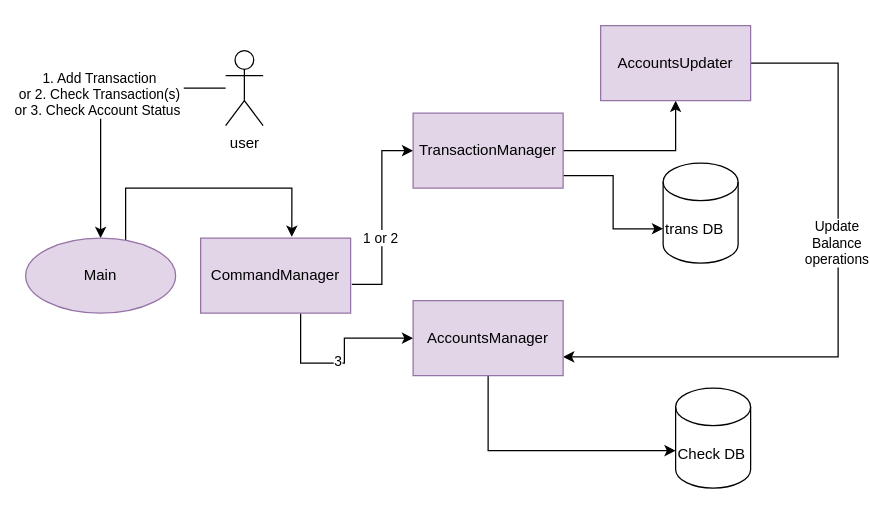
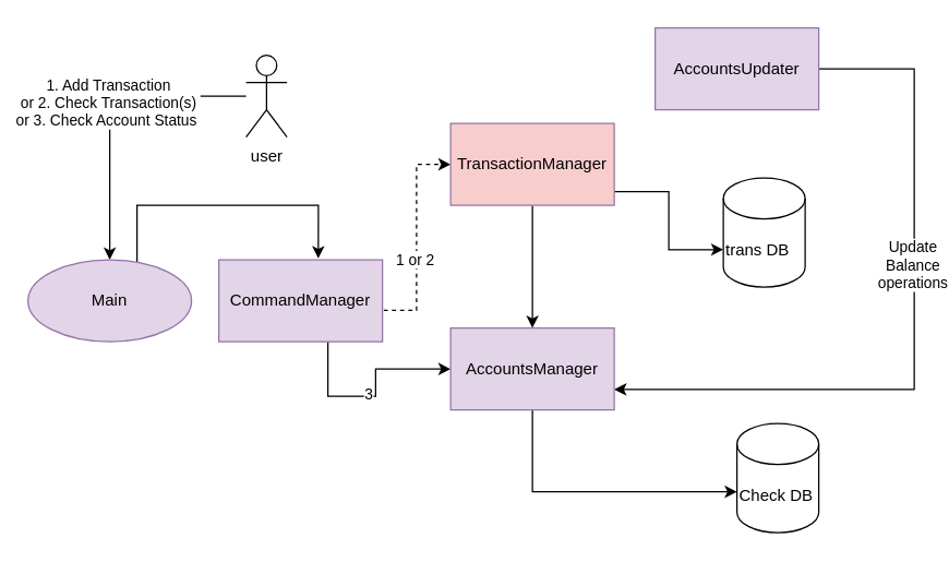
- <mxCell id="13" value="TransactionManager" style="rounded=0;whiteSpace=wrap;html=1;fillColor=#e1d5e7;strokeColor=#9673a6;" parent="1" vertex="1"><mxGeometry x="330" y="90" width="120" height="60" as="geometry" /></mxCell>
+ <mxCell id="13" value="TransactionManager" style="rounded=0;whiteSpace=wrap;html=1;fillColor=#f8cecc;strokeColor=#9673a6;" parent="1" vertex="1"><mxGeometry x="330" y="90" width="120" height="60" as="geometry" /></mxCell>
- <mxCell id="11" style="edgeStyle=orthogonalEdgeStyle;rounded=0;orthogonalLoop=1;jettySize=auto;html=1;entryX=0.5;entryY=1;entryDx=0;entryDy=0;" parent="1" source="13" target="16" edge="1"><mxGeometry relative="1" as="geometry" /></mxCell>
+ <mxCell id="11" style="edgeStyle=orthogonalEdgeStyle;rounded=0;orthogonalLoop=1;jettySize=auto;html=1;" parent="1" source="13" target="18" edge="1"><mxGeometry relative="1" as="geometry" /></mxCell>
- <mxCell id="5" style="edgeStyle=orthogonalEdgeStyle;rounded=0;orthogonalLoop=1;jettySize=auto;html=1;entryX=0;entryY=0.5;entryDx=0;entryDy=0;exitX=1.008;exitY=0.617;exitDx=0;exitDy=0;exitPerimeter=0;" parent="1" source="21" target="13" edge="1"><mxGeometry relative="1" as="geometry" /></mxCell>
+ <mxCell id="5" style="edgeStyle=orthogonalEdgeStyle;rounded=0;orthogonalLoop=1;jettySize=auto;html=1;entryX=0;entryY=0.5;entryDx=0;entryDy=0;exitX=1.008;exitY=0.617;exitDx=0;exitDy=0;exitPerimeter=0;dashed=1;" parent="1" source="21" target="13" edge="1"><mxGeometry relative="1" as="geometry" /></mxCell>
